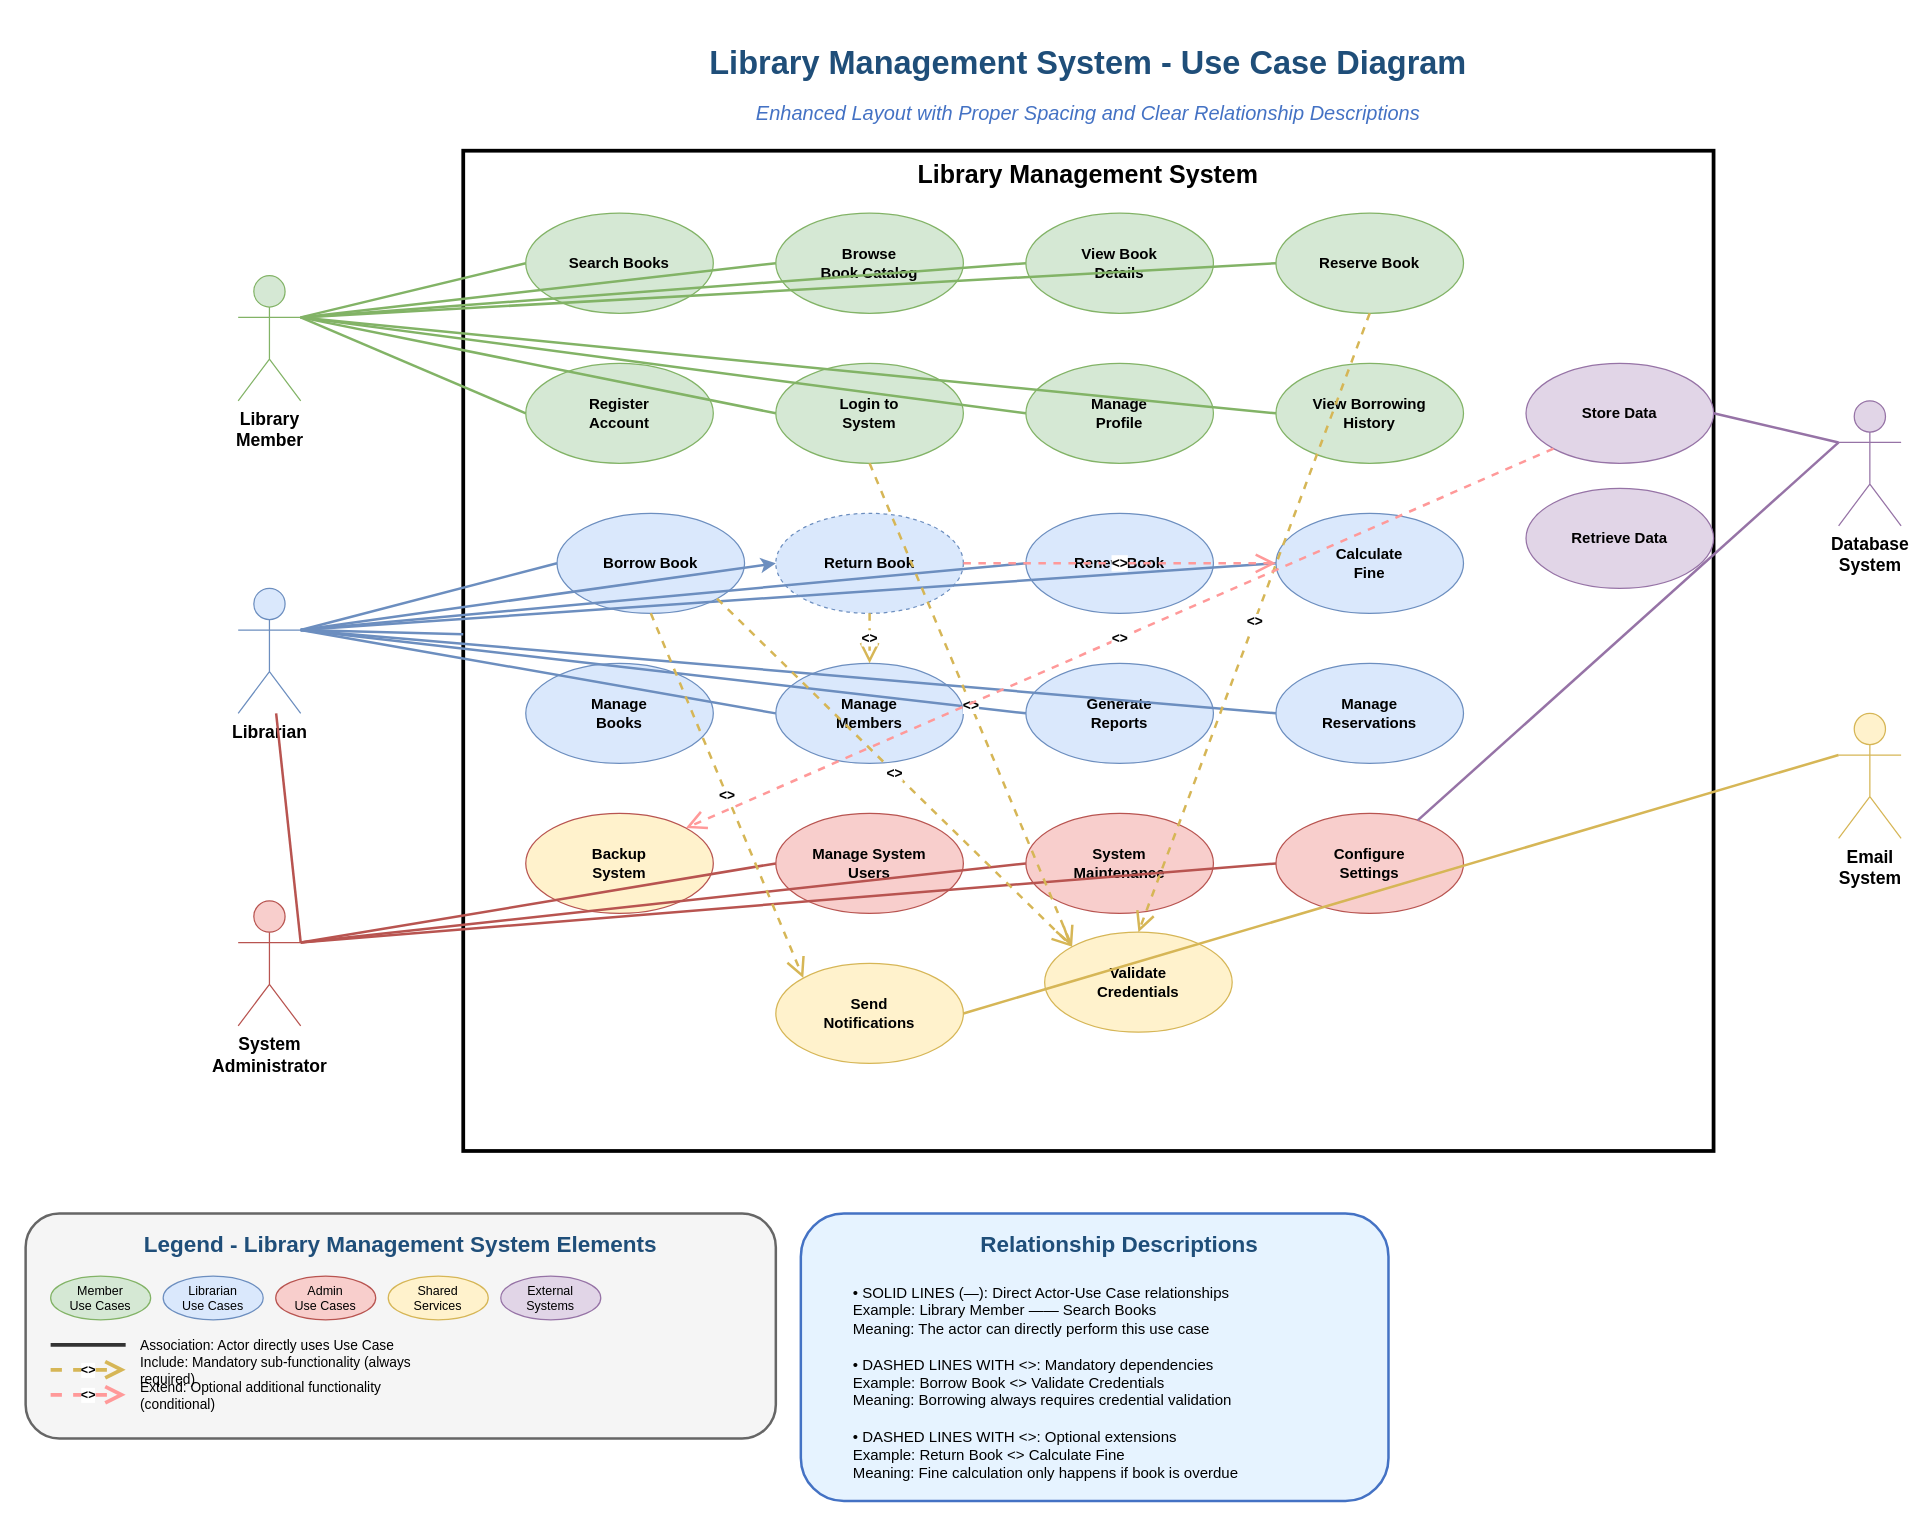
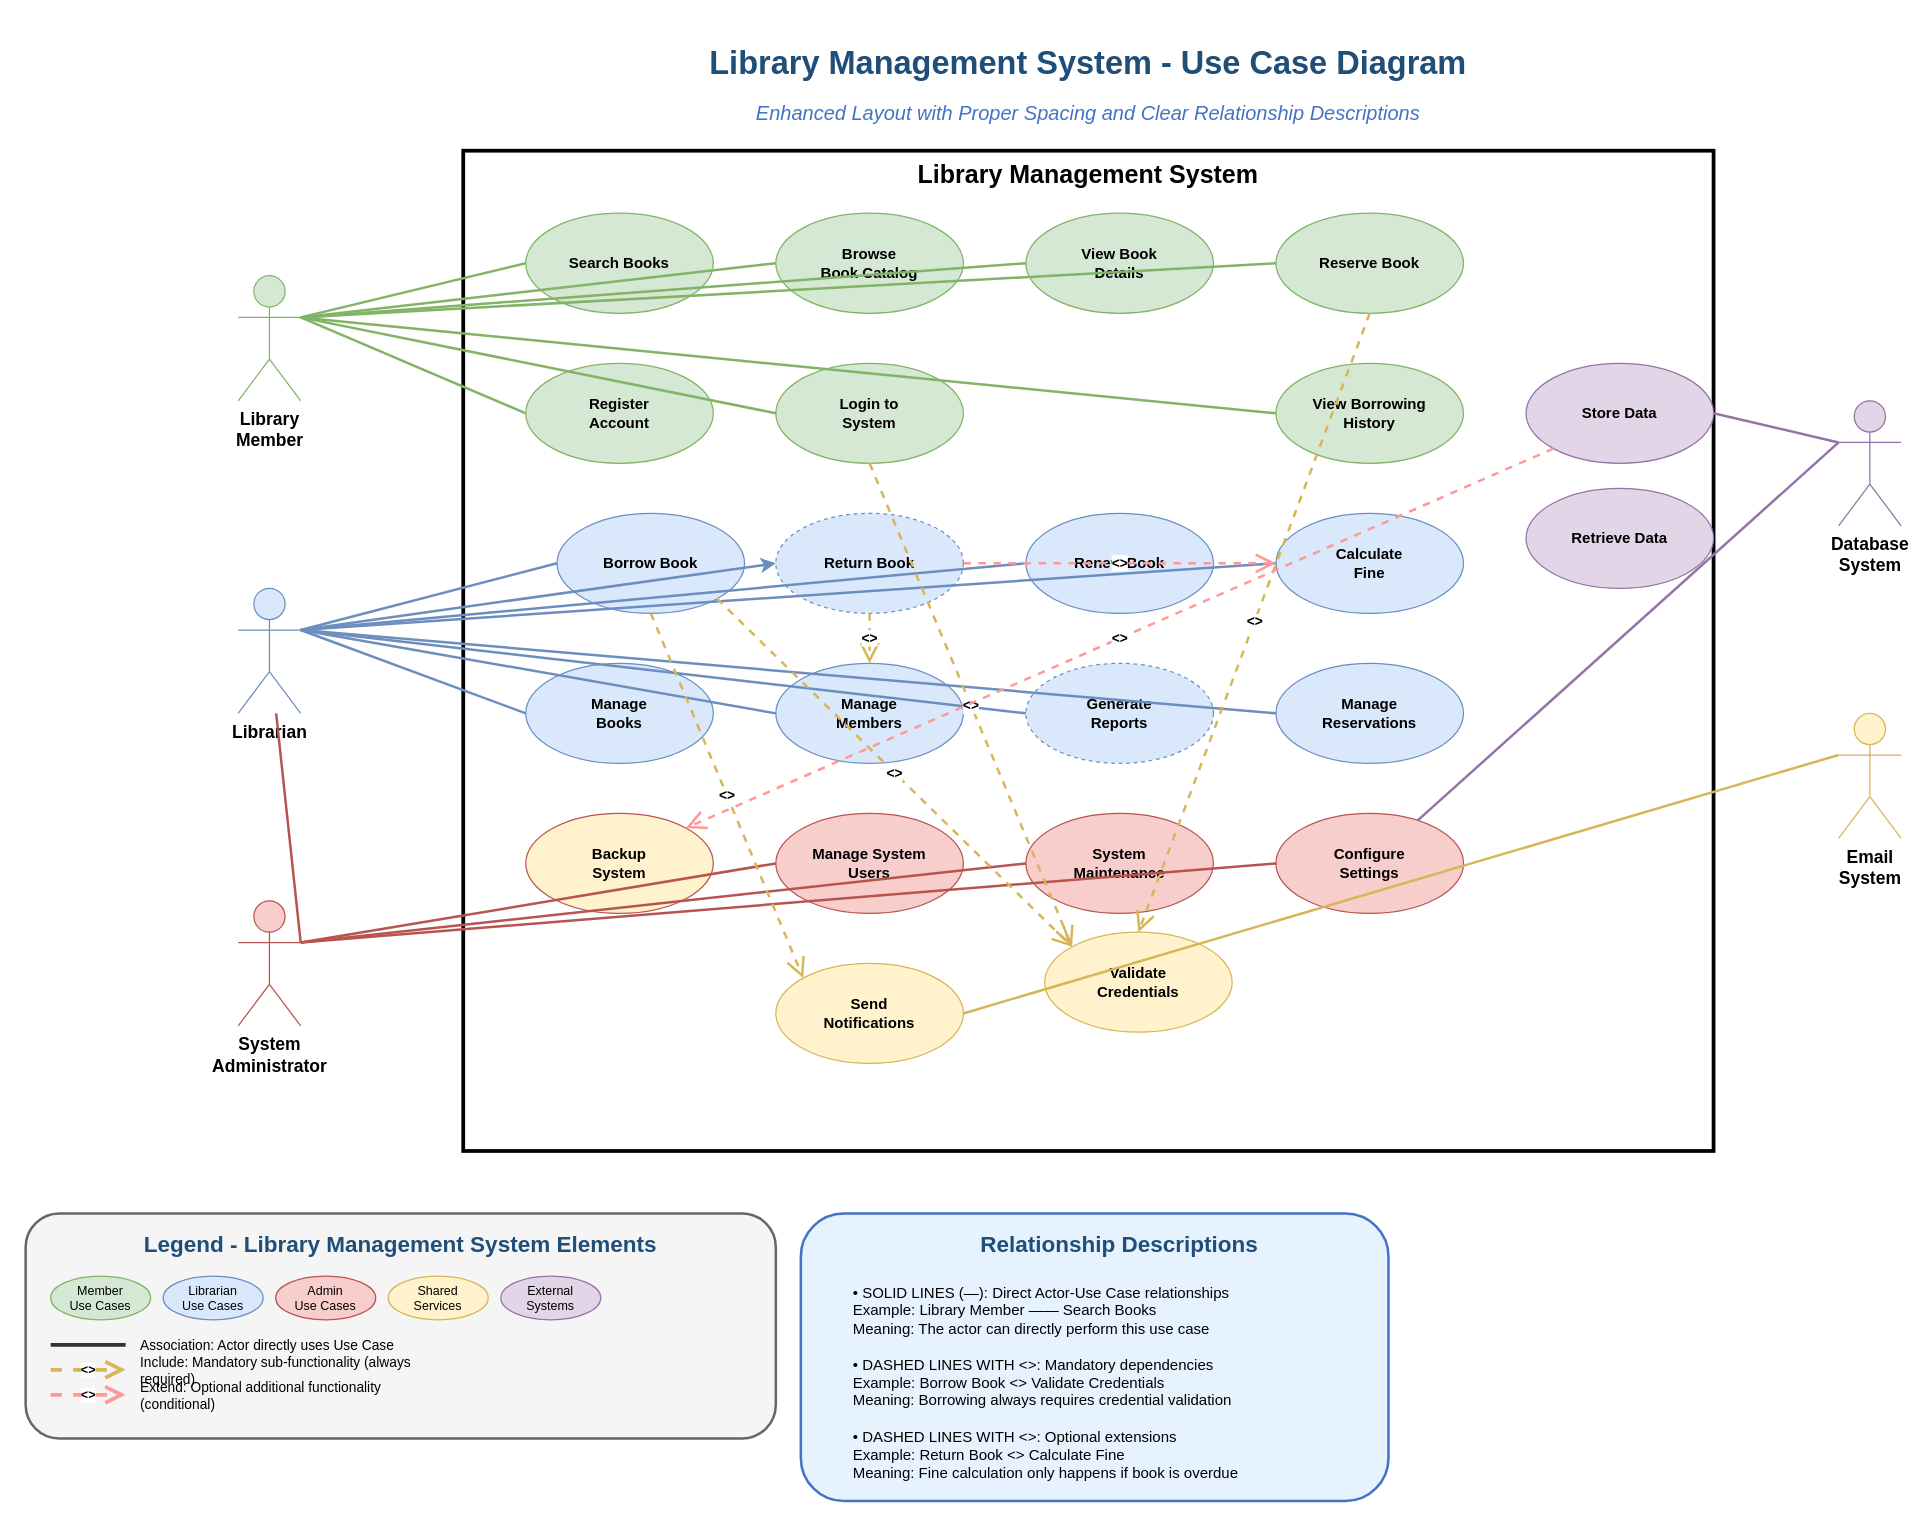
- <mxCell id="40" value="" style="endArrow=none;html=1;rounded=0;strokeWidth=2;strokeColor=#82b366;exitX=1;exitY=0.333;exitDx=0;exitDy=0;exitPerimeter=0;entryX=0;entryY=0.5;entryDx=0;entryDy=0;" parent="1" source="5" target="16" edge="1"><mxGeometry width="50" height="50" relative="1" as="geometry"><mxPoint x="270" y="270" as="sourcePoint" /><mxPoint x="320" y="220" as="targetPoint" /></mxGeometry></mxCell>
- <mxCell id="16" value="Manage&#10;Profile" style="ellipse;whiteSpace=wrap;html=1;fillColor=#d5e8d4;strokeColor=#82b366;fontSize=12;fontStyle=1;" parent="1" vertex="1"><mxGeometry x="820" y="290" width="150" height="80" as="geometry" /></mxCell>
- <mxCell id="46" value="" style="endArrow=none;html=1;rounded=0;strokeWidth=2;strokeColor=#6c8ebf;exitX=1;exitY=0.333;exitDx=0;exitDy=0;exitPerimeter=0;" parent="1" source="6" target="2" edge="1"><mxGeometry width="50" height="50" relative="1" as="geometry"><mxPoint x="270" y="470" as="sourcePoint" /><mxPoint x="320" y="420" as="targetPoint" /></mxGeometry></mxCell>
+ <mxCell id="46" value="" style="endArrow=none;html=1;rounded=0;strokeWidth=2;strokeColor=#6c8ebf;exitX=1;exitY=0.333;exitDx=0;exitDy=0;exitPerimeter=0;entryX=0;entryY=0.5;entryDx=0;entryDy=0;" parent="1" source="6" target="22" edge="1"><mxGeometry width="50" height="50" relative="1" as="geometry"><mxPoint x="270" y="470" as="sourcePoint" /><mxPoint x="320" y="420" as="targetPoint" /></mxGeometry></mxCell>
- <mxCell id="24" value="Generate&#10;Reports" style="ellipse;whiteSpace=wrap;html=1;fillColor=#dae8fc;strokeColor=#6c8ebf;fontSize=12;fontStyle=1;" parent="1" vertex="1"><mxGeometry x="820" y="530" width="150" height="80" as="geometry" /></mxCell>
+ <mxCell id="24" value="Generate&#10;Reports" style="ellipse;whiteSpace=wrap;html=1;fillColor=#dae8fc;strokeColor=#6c8ebf;fontSize=12;fontStyle=1;dashed=1;" parent="1" vertex="1"><mxGeometry x="820" y="530" width="150" height="80" as="geometry" /></mxCell>
